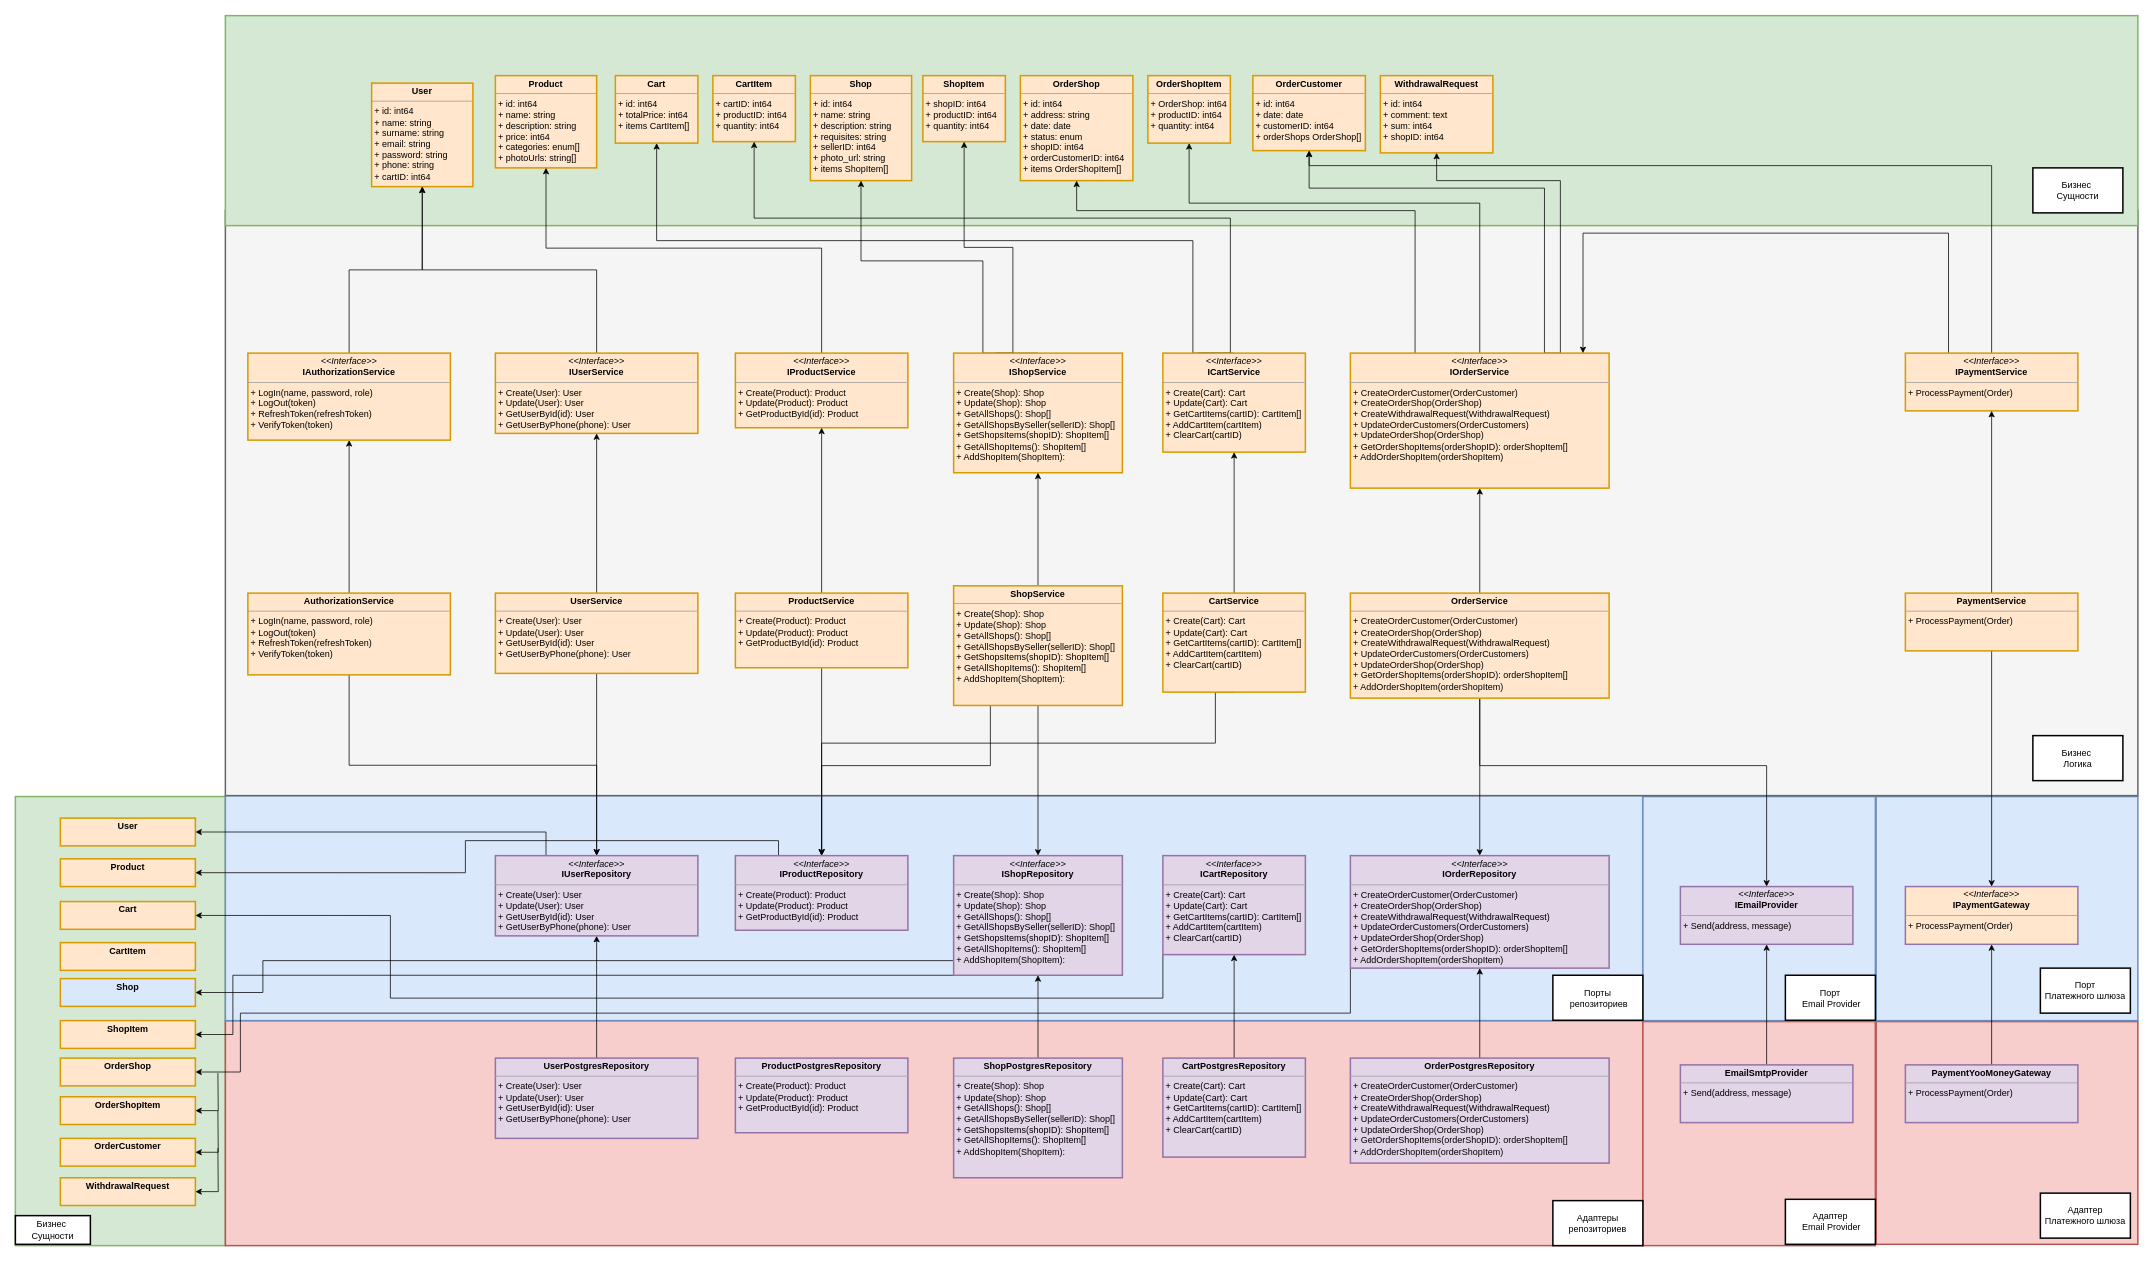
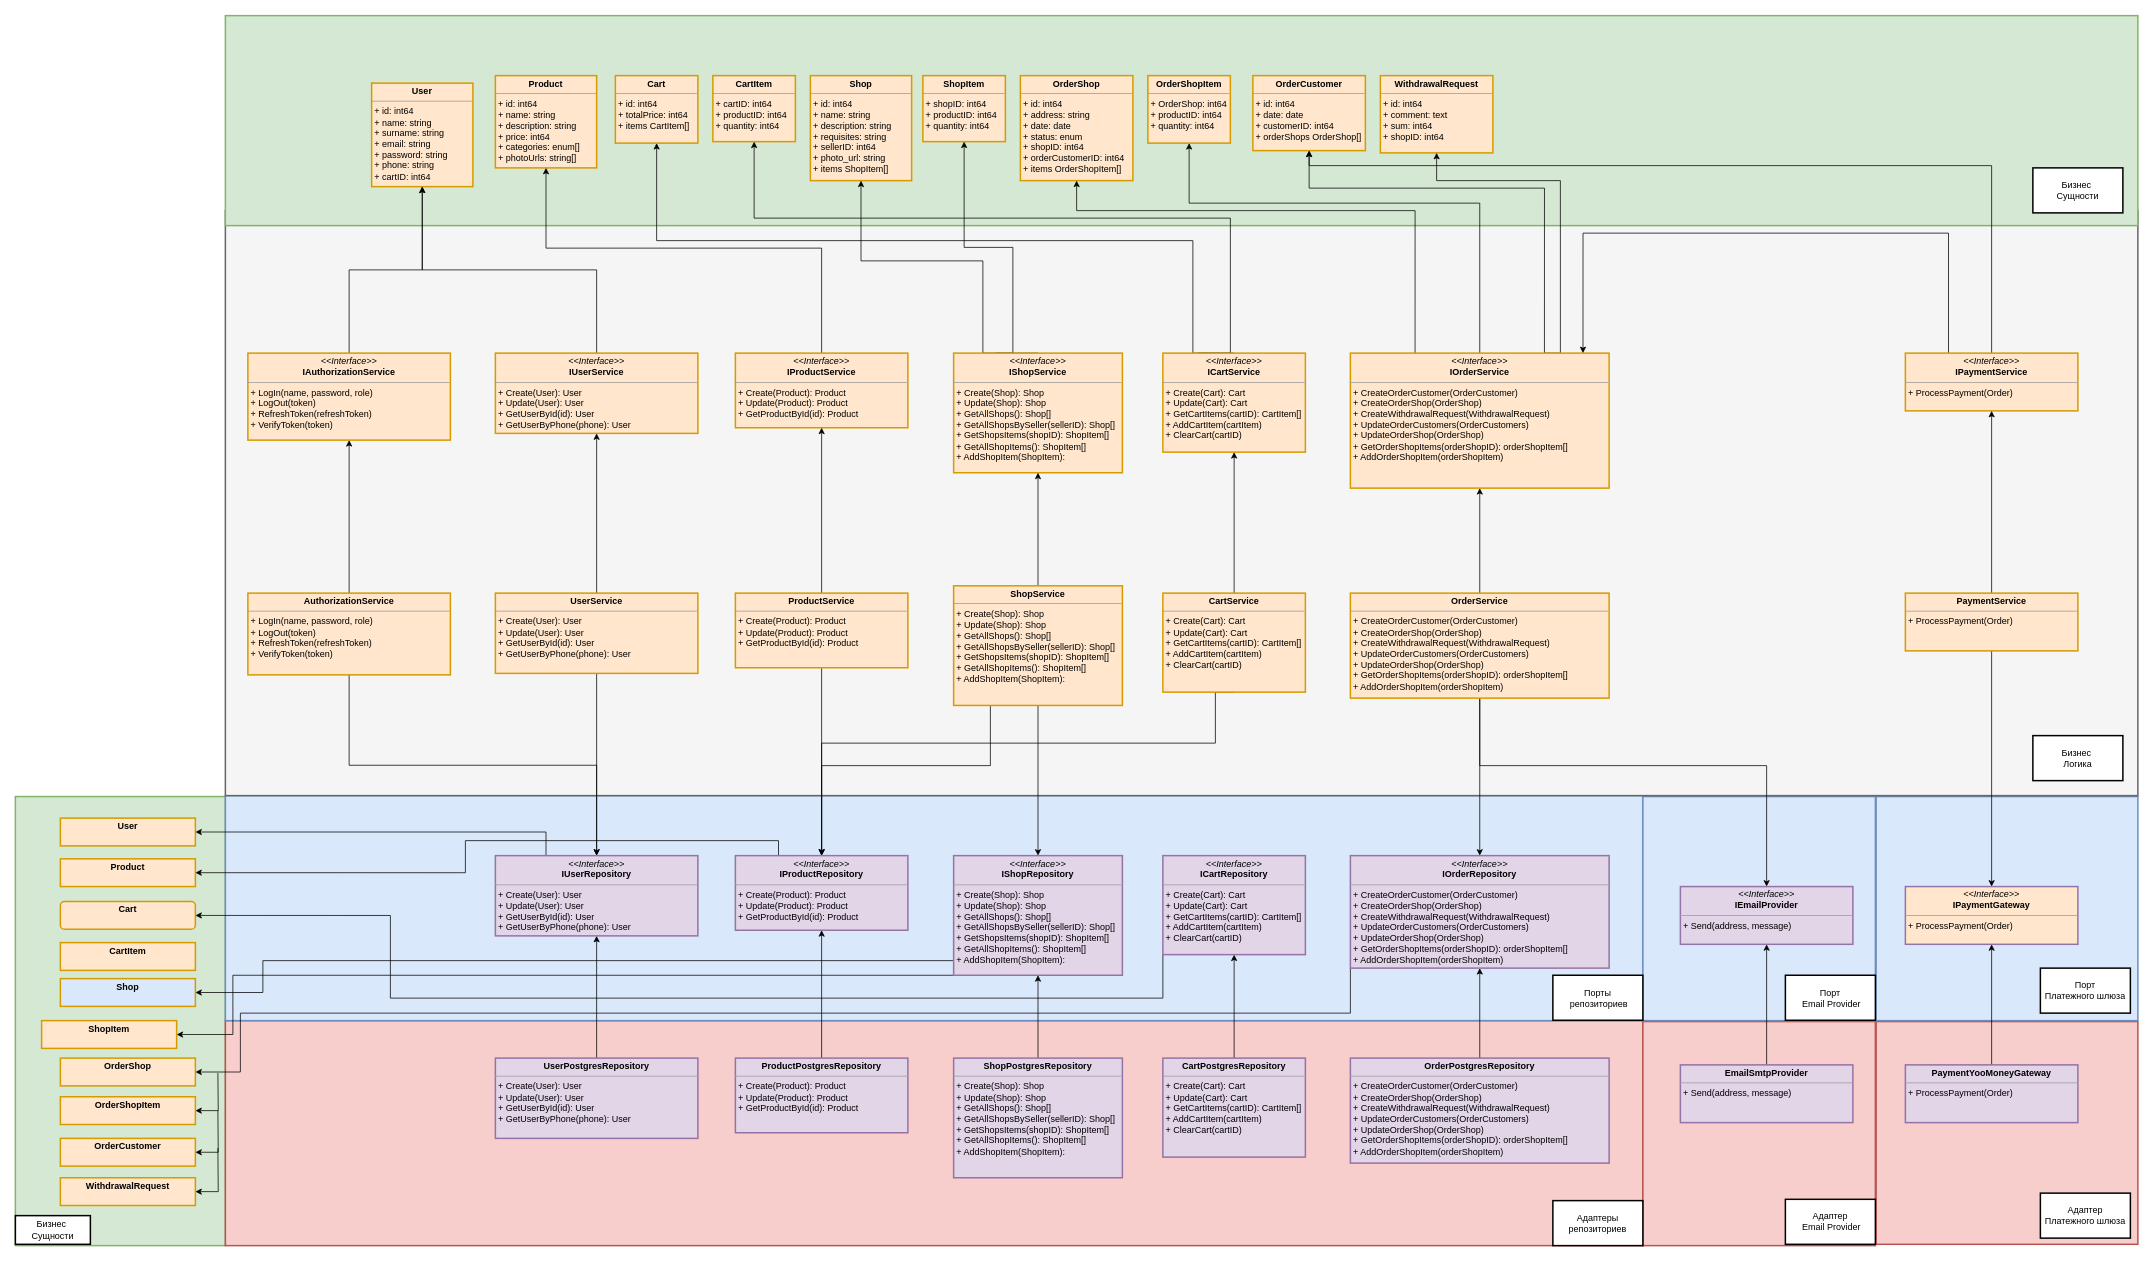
- <mxCell id="95" value="&lt;p style=&quot;margin:0px;margin-top:4px;text-align:center;&quot;&gt;&lt;b style=&quot;border-color: var(--border-color);&quot;&gt;Cart&lt;/b&gt;&lt;br&gt;&lt;/p&gt;" style="verticalAlign=top;align=left;overflow=fill;fontSize=12;fontFamily=Helvetica;html=1;whiteSpace=wrap;strokeWidth=2;fillColor=#ffe6cc;strokeColor=#d79b00;" parent="1" vertex="1"><mxGeometry x="80" y="1201.25" width="180" height="37" as="geometry" /></mxCell>
+ <mxCell id="95" value="&lt;p style=&quot;margin:0px;margin-top:4px;text-align:center;&quot;&gt;&lt;b style=&quot;border-color: var(--border-color);&quot;&gt;Cart&lt;/b&gt;&lt;br&gt;&lt;/p&gt;" style="verticalAlign=top;align=left;overflow=fill;fontSize=12;fontFamily=Helvetica;html=1;whiteSpace=wrap;strokeWidth=2;fillColor=#ffe6cc;strokeColor=#d79b00;rounded=1;" parent="1" vertex="1"><mxGeometry x="80" y="1201.25" width="180" height="37" as="geometry" /></mxCell>
+ <mxCell id="68" style="edgeStyle=orthogonalEdgeStyle;rounded=0;orthogonalLoop=1;jettySize=auto;html=1;exitX=0.5;exitY=0;exitDx=0;exitDy=0;entryX=0.5;entryY=1;entryDx=0;entryDy=0;" parent="1" source="69" target="83" edge="1"><mxGeometry relative="1" as="geometry" /></mxCell>
- <mxCell id="98" value="&lt;p style=&quot;margin:0px;margin-top:4px;text-align:center;&quot;&gt;&lt;b style=&quot;border-color: var(--border-color);&quot;&gt;ShopItem&lt;/b&gt;&lt;br&gt;&lt;/p&gt;" style="verticalAlign=top;align=left;overflow=fill;fontSize=12;fontFamily=Helvetica;html=1;whiteSpace=wrap;strokeWidth=2;fillColor=#ffe6cc;strokeColor=#d79b00;" parent="1" vertex="1"><mxGeometry x="80" y="1360" width="180" height="37" as="geometry" /></mxCell>
+ <mxCell id="98" value="&lt;p style=&quot;margin:0px;margin-top:4px;text-align:center;&quot;&gt;&lt;b style=&quot;border-color: var(--border-color);&quot;&gt;ShopItem&lt;/b&gt;&lt;br&gt;&lt;/p&gt;" style="verticalAlign=top;align=left;overflow=fill;fontSize=12;fontFamily=Helvetica;html=1;whiteSpace=wrap;strokeWidth=2;fillColor=#ffe6cc;strokeColor=#d79b00;" parent="1" vertex="1"><mxGeometry x="55" y="1360" width="180" height="37" as="geometry" /></mxCell>
